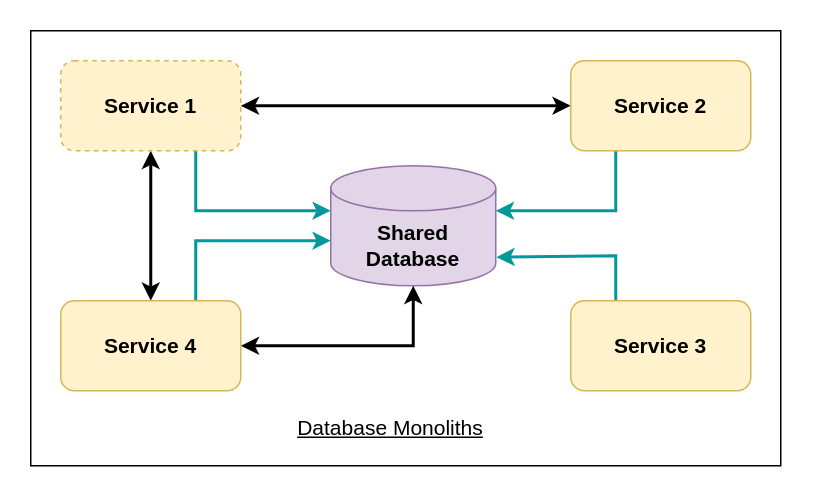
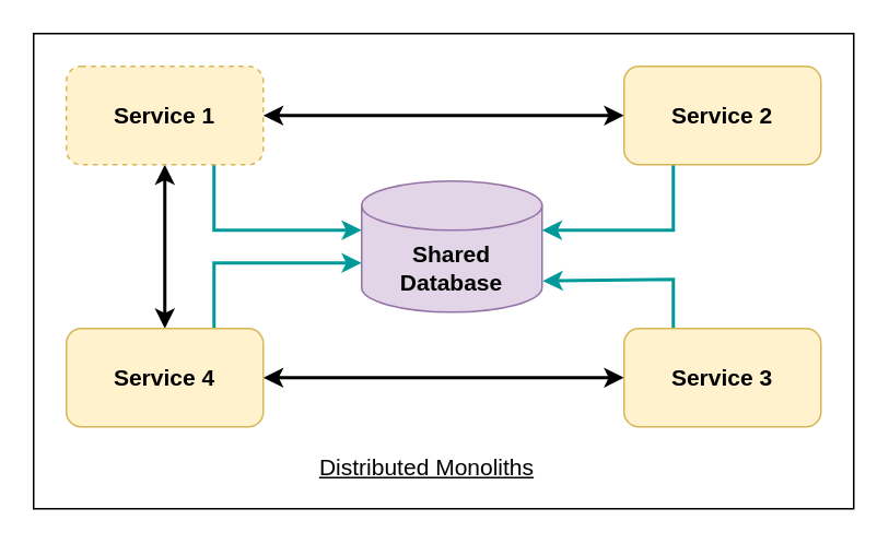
- <mxCell id="8" style="edgeStyle=orthogonalEdgeStyle;rounded=0;orthogonalLoop=1;jettySize=auto;html=1;strokeColor=default;strokeWidth=2;startArrow=classic;startFill=1;" parent="1" source="10" target="3" edge="1"><mxGeometry relative="1" as="geometry" /></mxCell>
+ <mxCell id="8" style="edgeStyle=orthogonalEdgeStyle;rounded=0;orthogonalLoop=1;jettySize=auto;html=1;entryX=0;entryY=0.5;entryDx=0;entryDy=0;strokeColor=default;strokeWidth=2;startArrow=classic;startFill=1;" parent="1" source="10" target="12" edge="1"><mxGeometry relative="1" as="geometry" /></mxCell>
- <mxCell id="15" value="Database Monoliths" style="text;html=1;strokeColor=none;fillColor=none;align=center;verticalAlign=middle;whiteSpace=wrap;rounded=0;fontSize=14;fontStyle=4" parent="1" vertex="1"><mxGeometry x="160" y="270" width="200" height="30" as="geometry" /></mxCell>
+ <mxCell id="15" value="Distributed Monoliths" style="text;html=1;strokeColor=none;fillColor=none;align=center;verticalAlign=middle;whiteSpace=wrap;rounded=0;fontSize=14;fontStyle=4" parent="1" vertex="1"><mxGeometry x="160" y="270" width="200" height="30" as="geometry" /></mxCell>
